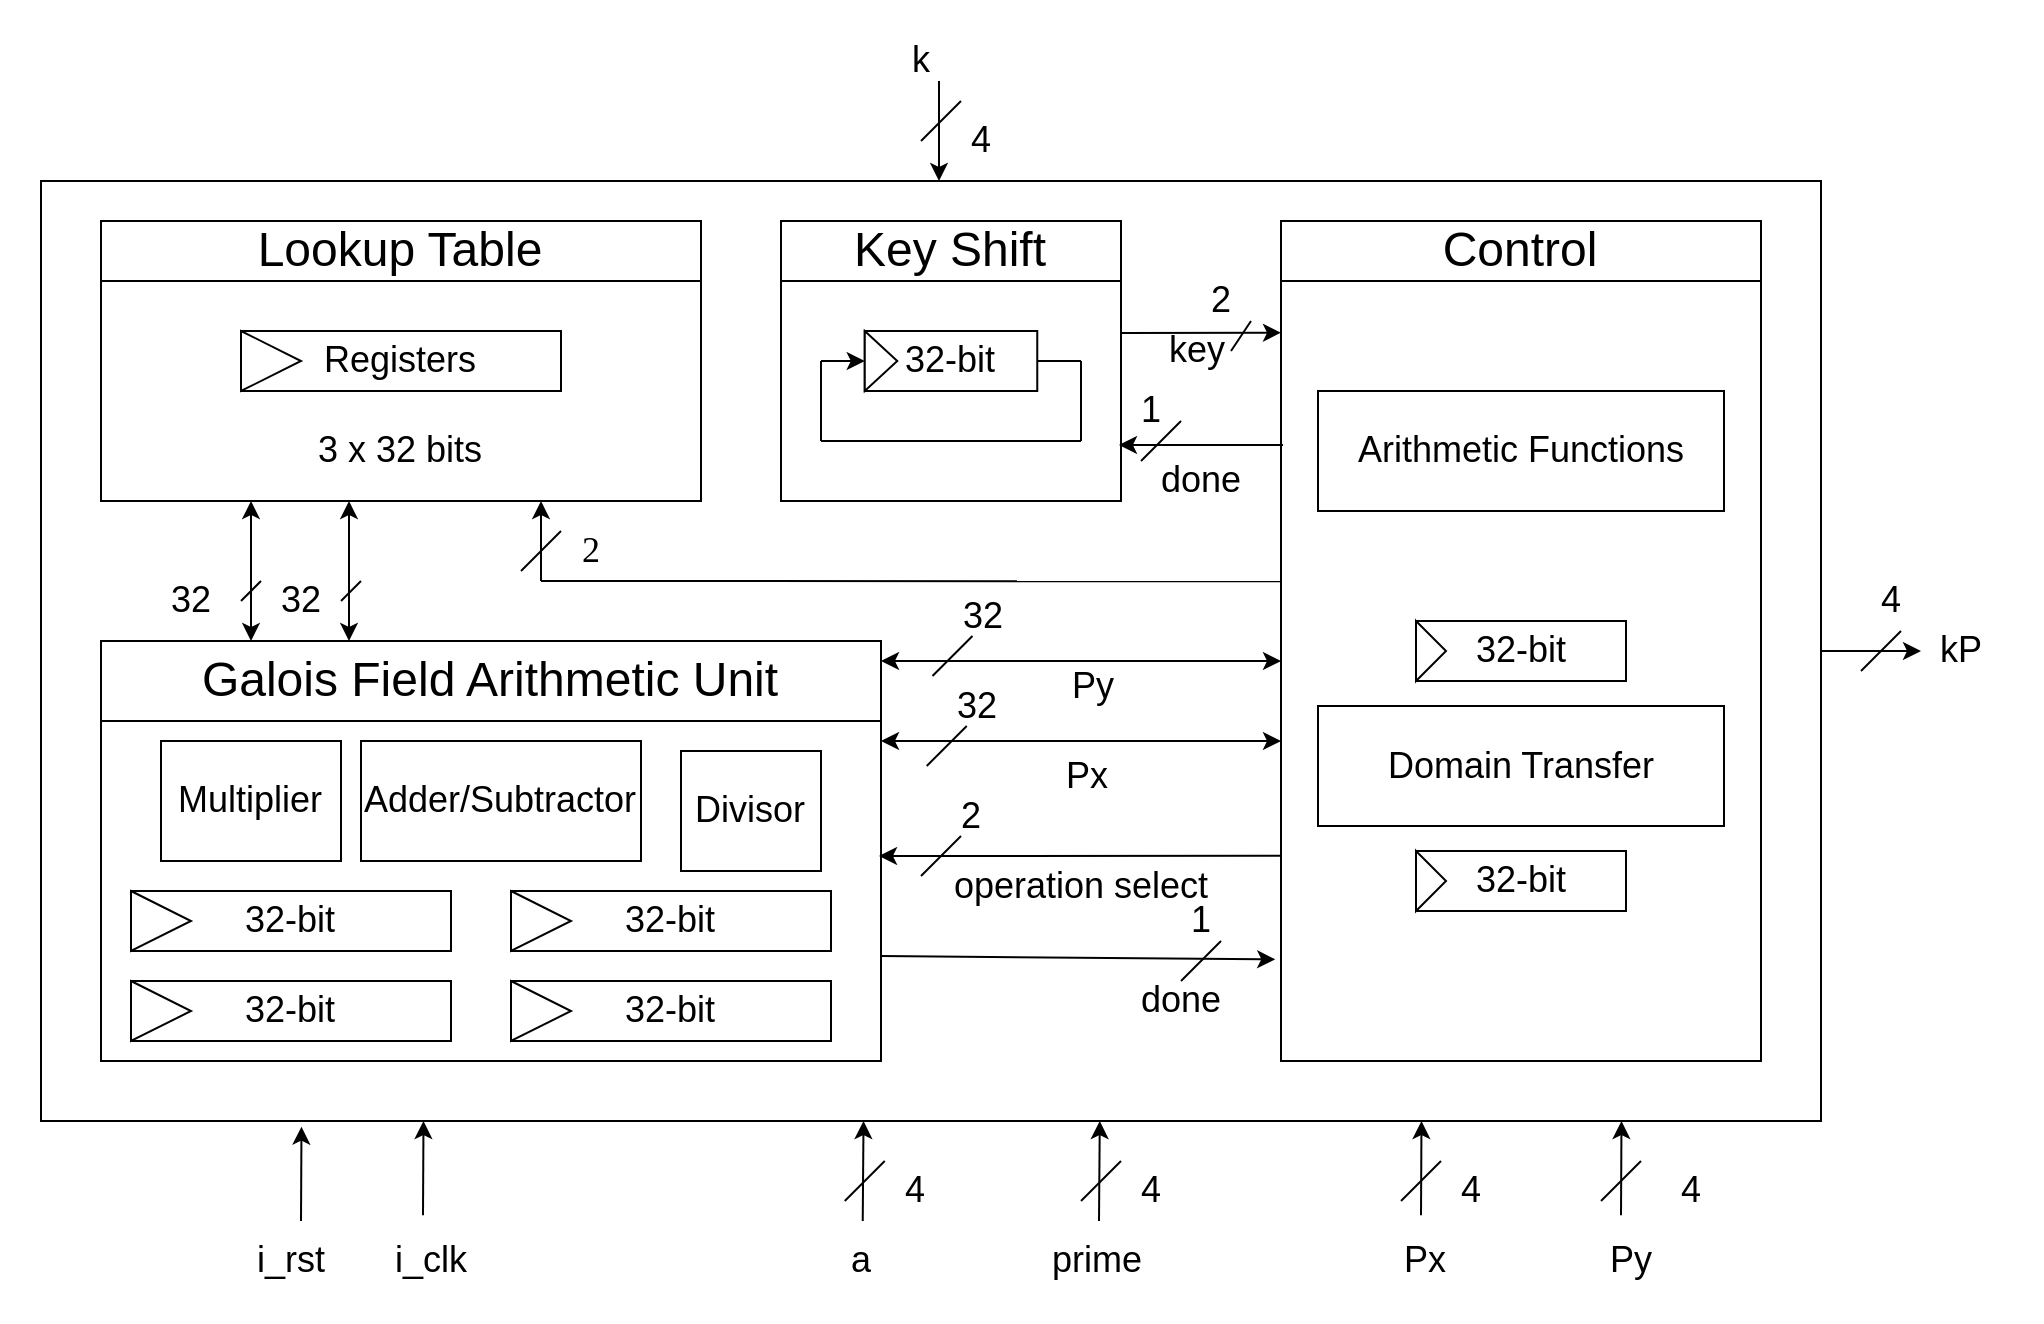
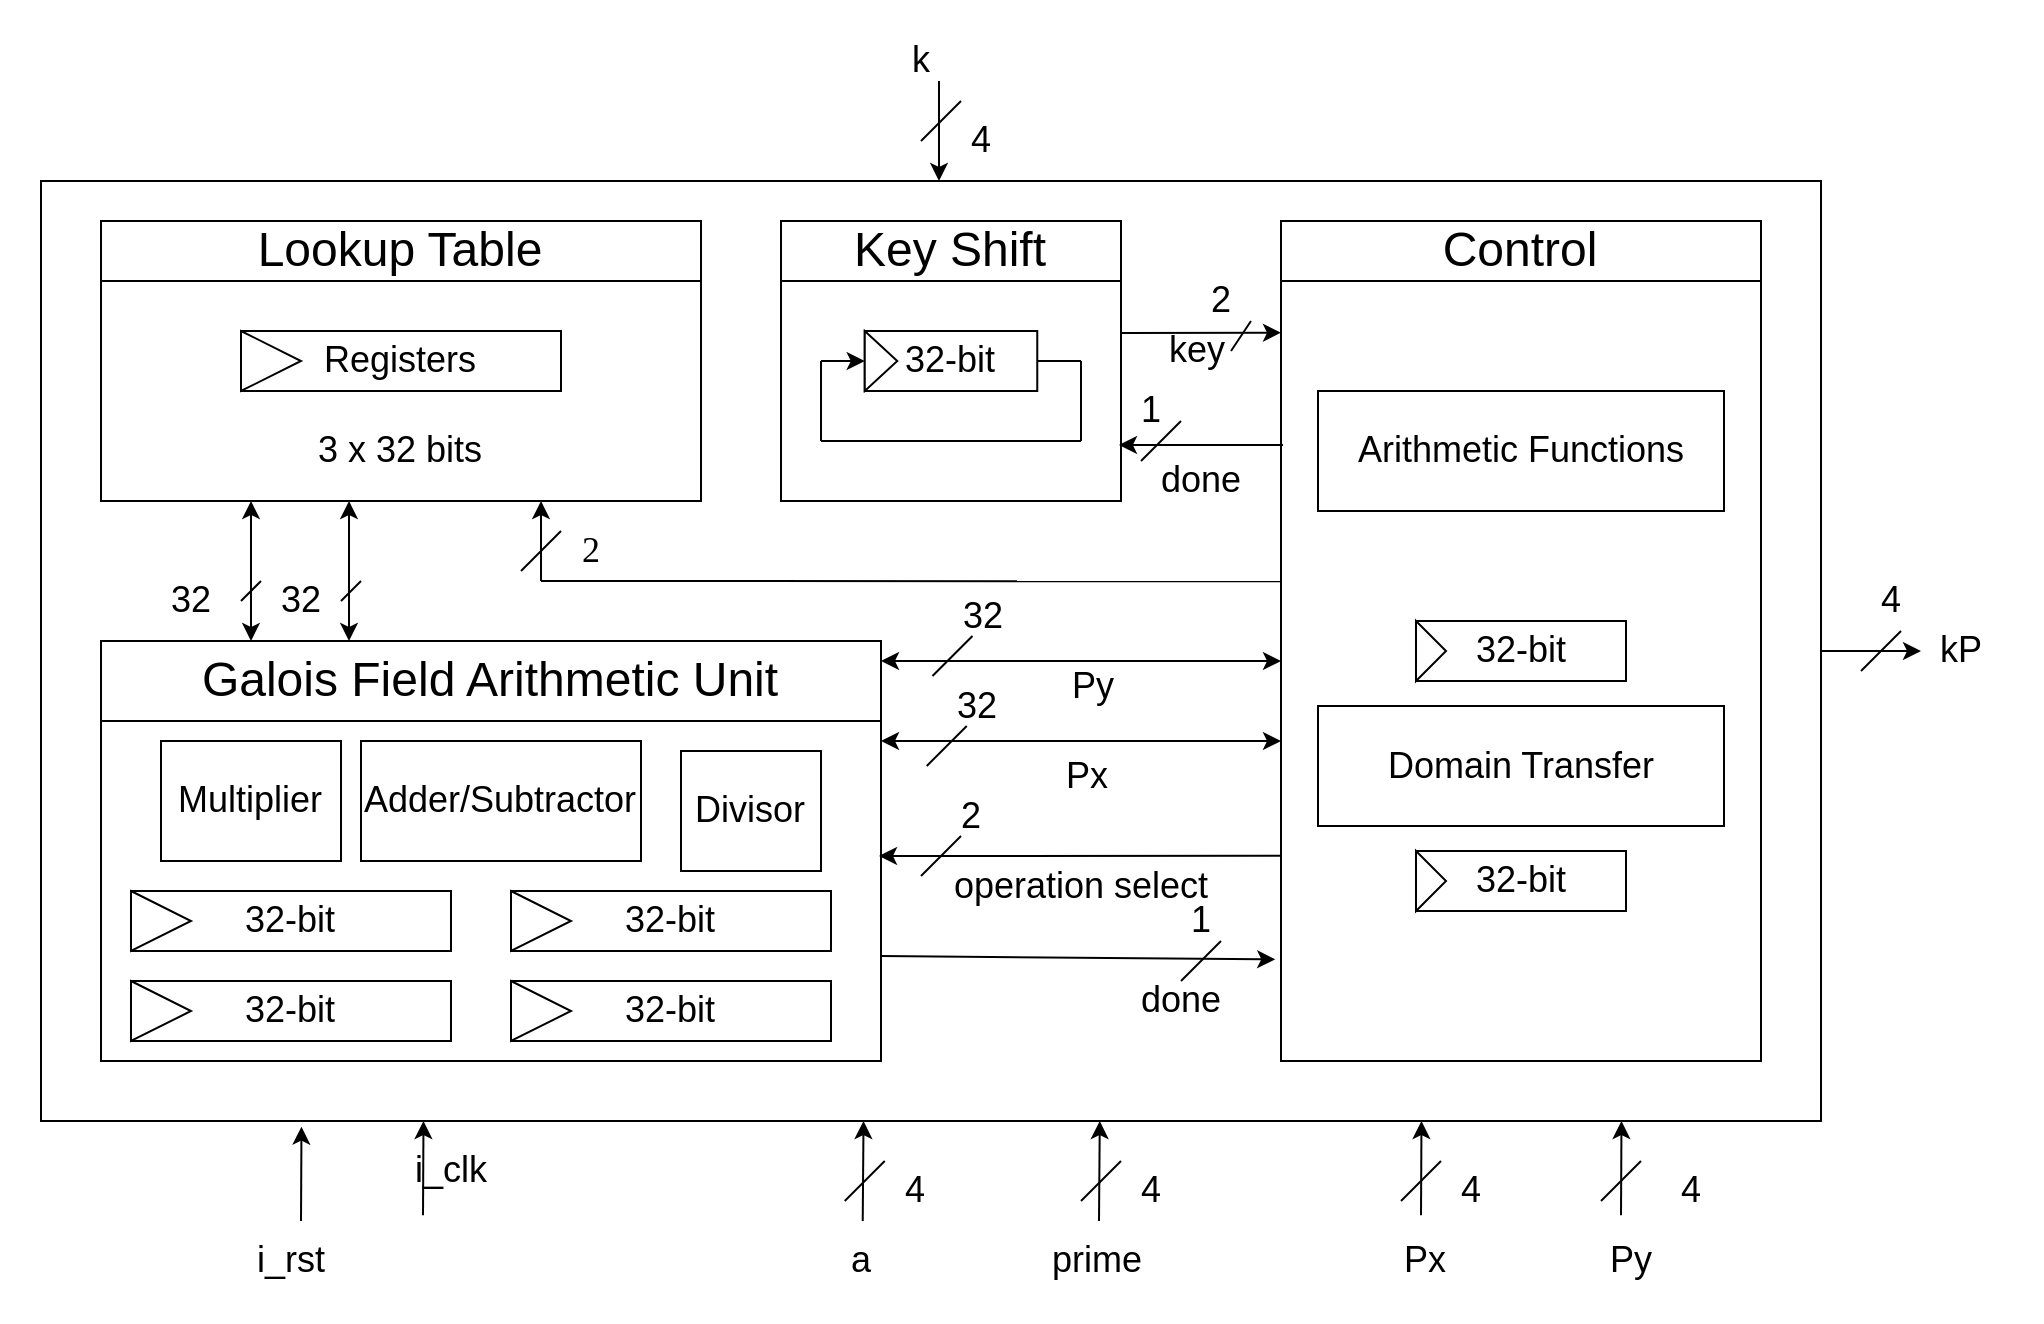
- <mxCell id="49" value="&lt;font style=&quot;font-size: 18px&quot;&gt;i_clk&lt;/font&gt;" style="text;html=1;align=center;verticalAlign=middle;resizable=0;points=[];autosize=1;" parent="1" vertex="1"><mxGeometry x="190" y="620" width="50" height="20" as="geometry" /></mxCell>
+ <mxCell id="49" value="&lt;font style=&quot;font-size: 18px&quot;&gt;i_clk&lt;/font&gt;" style="text;html=1;align=center;verticalAlign=middle;resizable=0;points=[];autosize=1;" parent="1" vertex="1"><mxGeometry x="200" y="575" width="50" height="20" as="geometry" /></mxCell>
